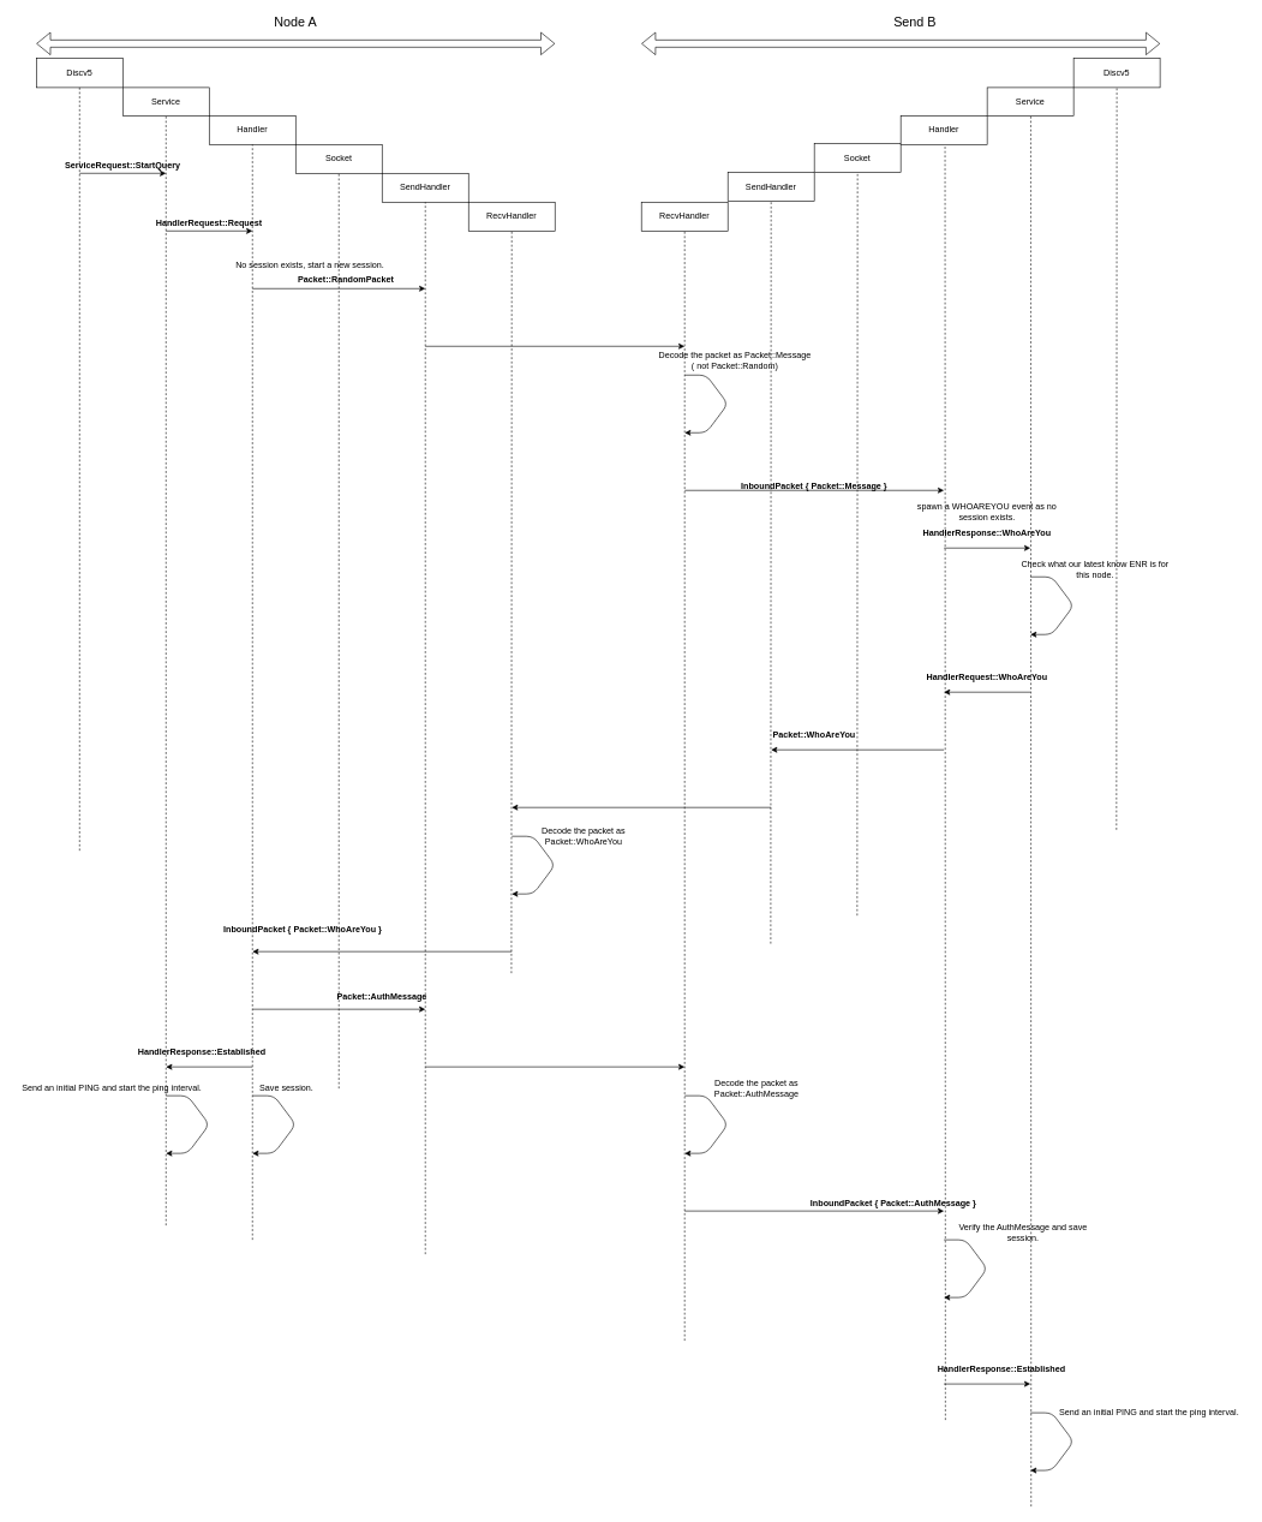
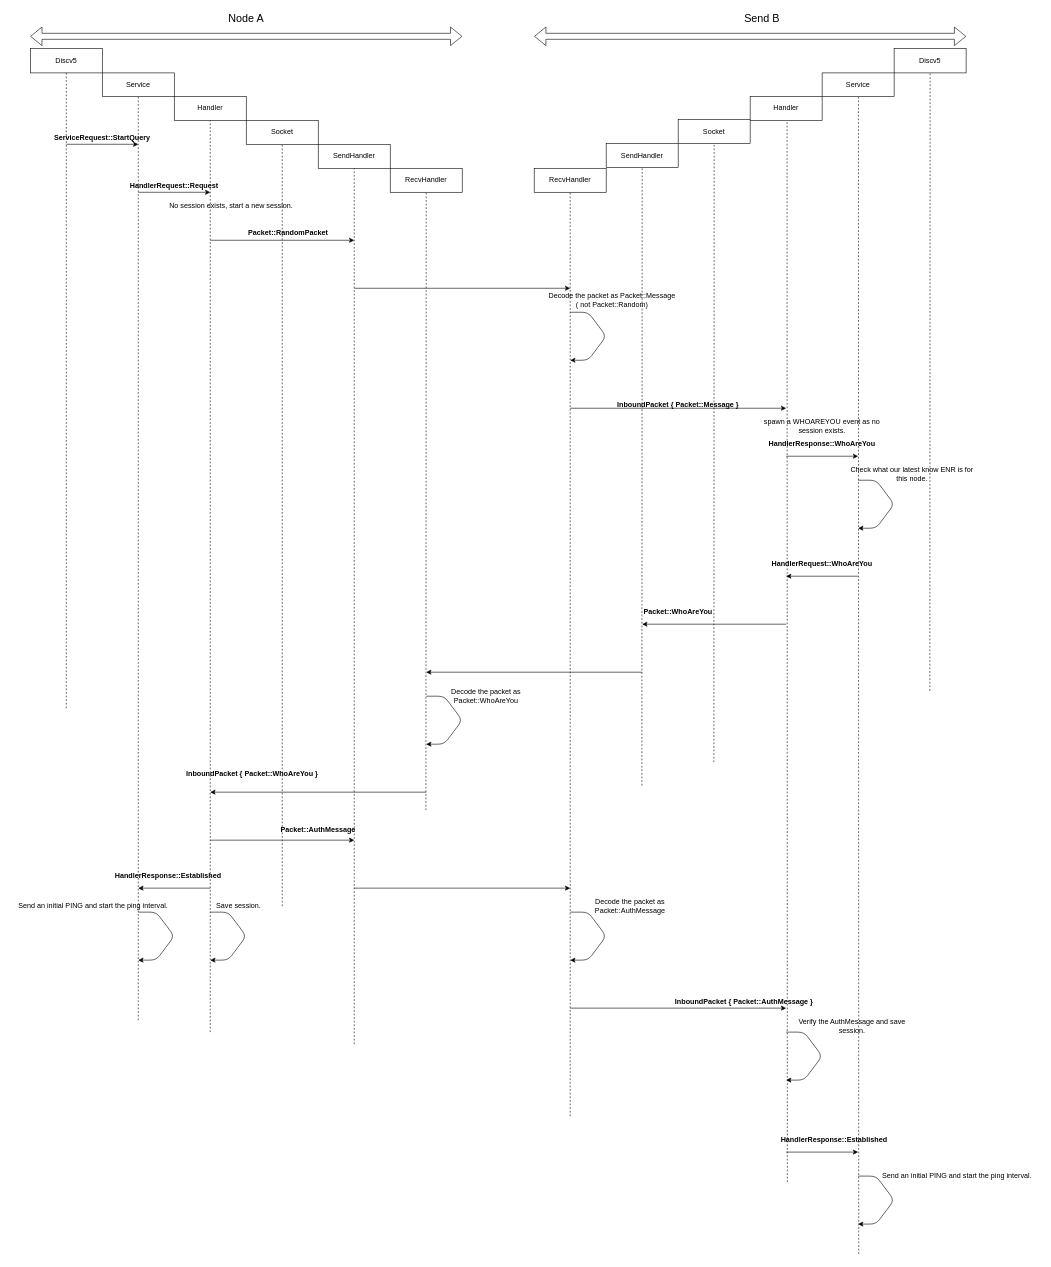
- <mxCell id="21" value="No session exists, start a new session." style="text;html=1;strokeColor=none;fillColor=none;align=center;verticalAlign=middle;whiteSpace=wrap;rounded=0;fontSize=12;" vertex="1" parent="1"><mxGeometry x="320" y="357" width="220" height="20" as="geometry" /></mxCell>
+ <mxCell id="21" value="No session exists, start a new session." style="text;html=1;strokeColor=none;fillColor=none;align=center;verticalAlign=middle;whiteSpace=wrap;rounded=0;fontSize=12;" vertex="1" parent="1"><mxGeometry x="275" y="332" width="220" height="20" as="geometry" /></mxCell>
